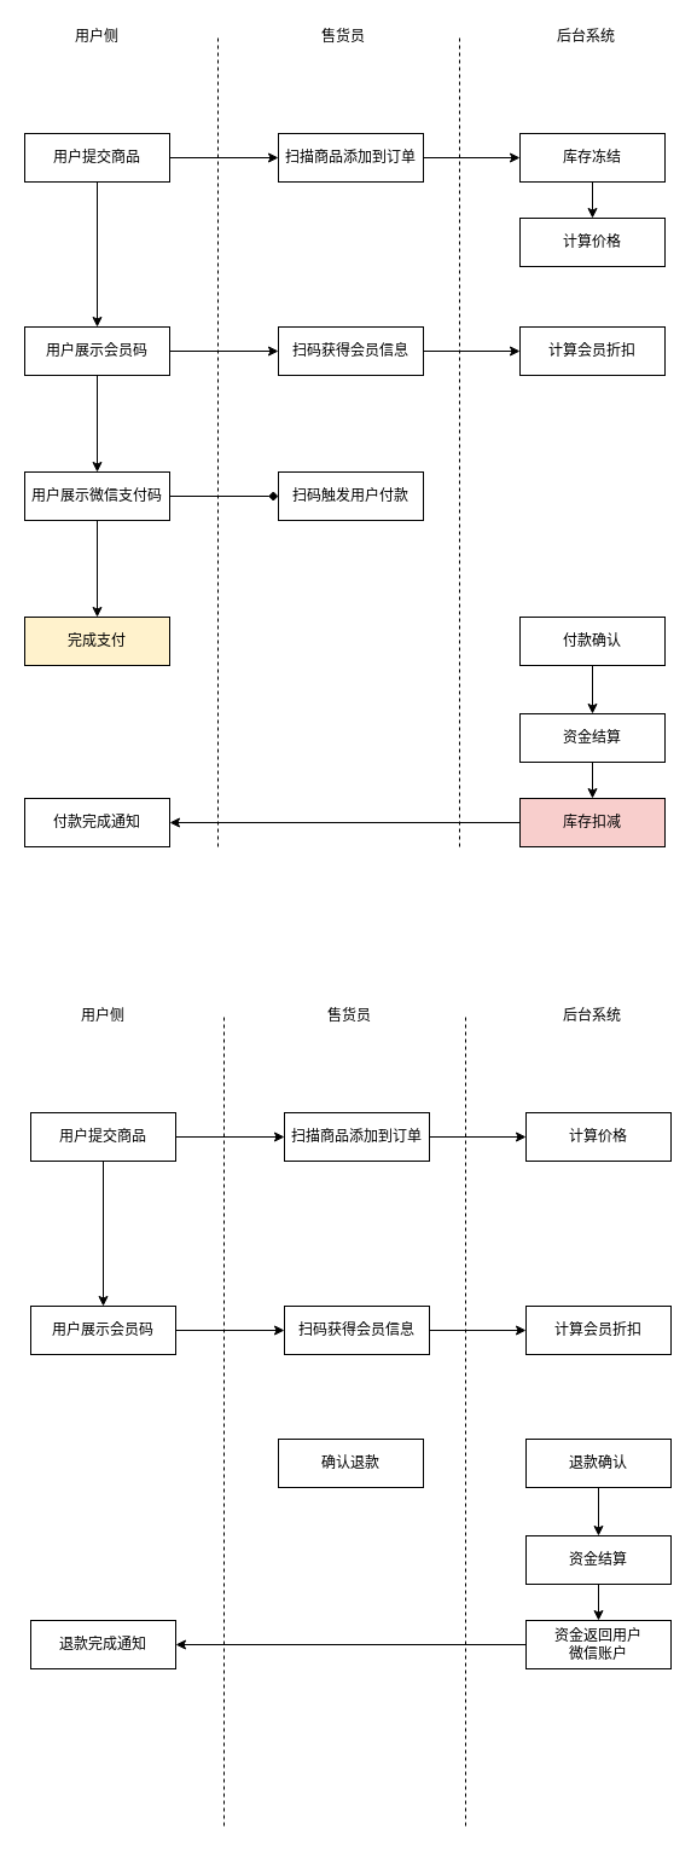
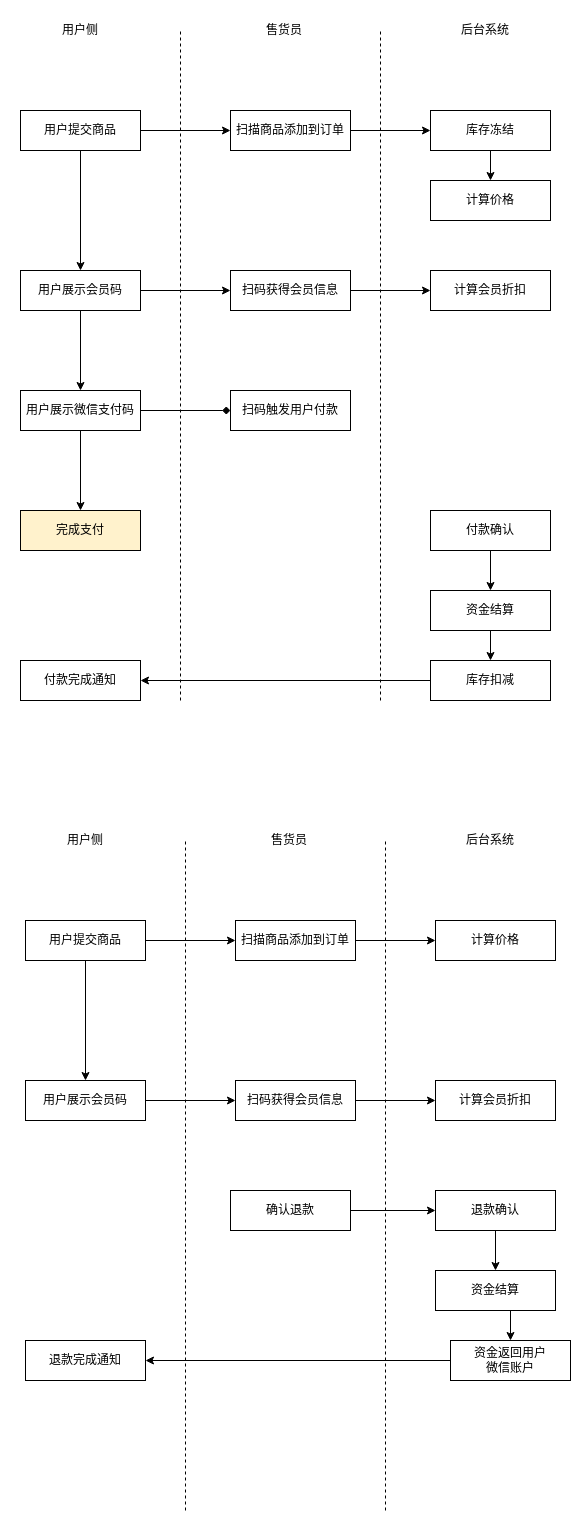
- <mxCell id="26" value="库存扣减" style="rounded=0;whiteSpace=wrap;html=1;fillColor=#f8cecc;" vertex="1" parent="1"><mxGeometry x="430" y="660" width="120" height="40" as="geometry" /></mxCell>
+ <mxCell id="26" value="库存扣减" style="rounded=0;whiteSpace=wrap;html=1;" vertex="1" parent="1"><mxGeometry x="430" y="660" width="120" height="40" as="geometry" /></mxCell>
+ <mxCell id="54" style="edgeStyle=orthogonalEdgeStyle;rounded=0;orthogonalLoop=1;jettySize=auto;html=1;exitX=1;exitY=0.5;exitDx=0;exitDy=0;entryX=0;entryY=0.5;entryDx=0;entryDy=0;" edge="1" parent="1" source="55" target="45"><mxGeometry relative="1" as="geometry" /></mxCell>
- <mxCell id="57" value="资金返回用户&lt;br&gt;微信账户" style="rounded=0;whiteSpace=wrap;html=1;" vertex="1" parent="1"><mxGeometry x="435" y="1340" width="120" height="40" as="geometry" /></mxCell>
+ <mxCell id="57" value="资金返回用户&lt;br&gt;微信账户" style="rounded=0;whiteSpace=wrap;html=1;" vertex="1" parent="1"><mxGeometry x="450" y="1340" width="120" height="40" as="geometry" /></mxCell>
